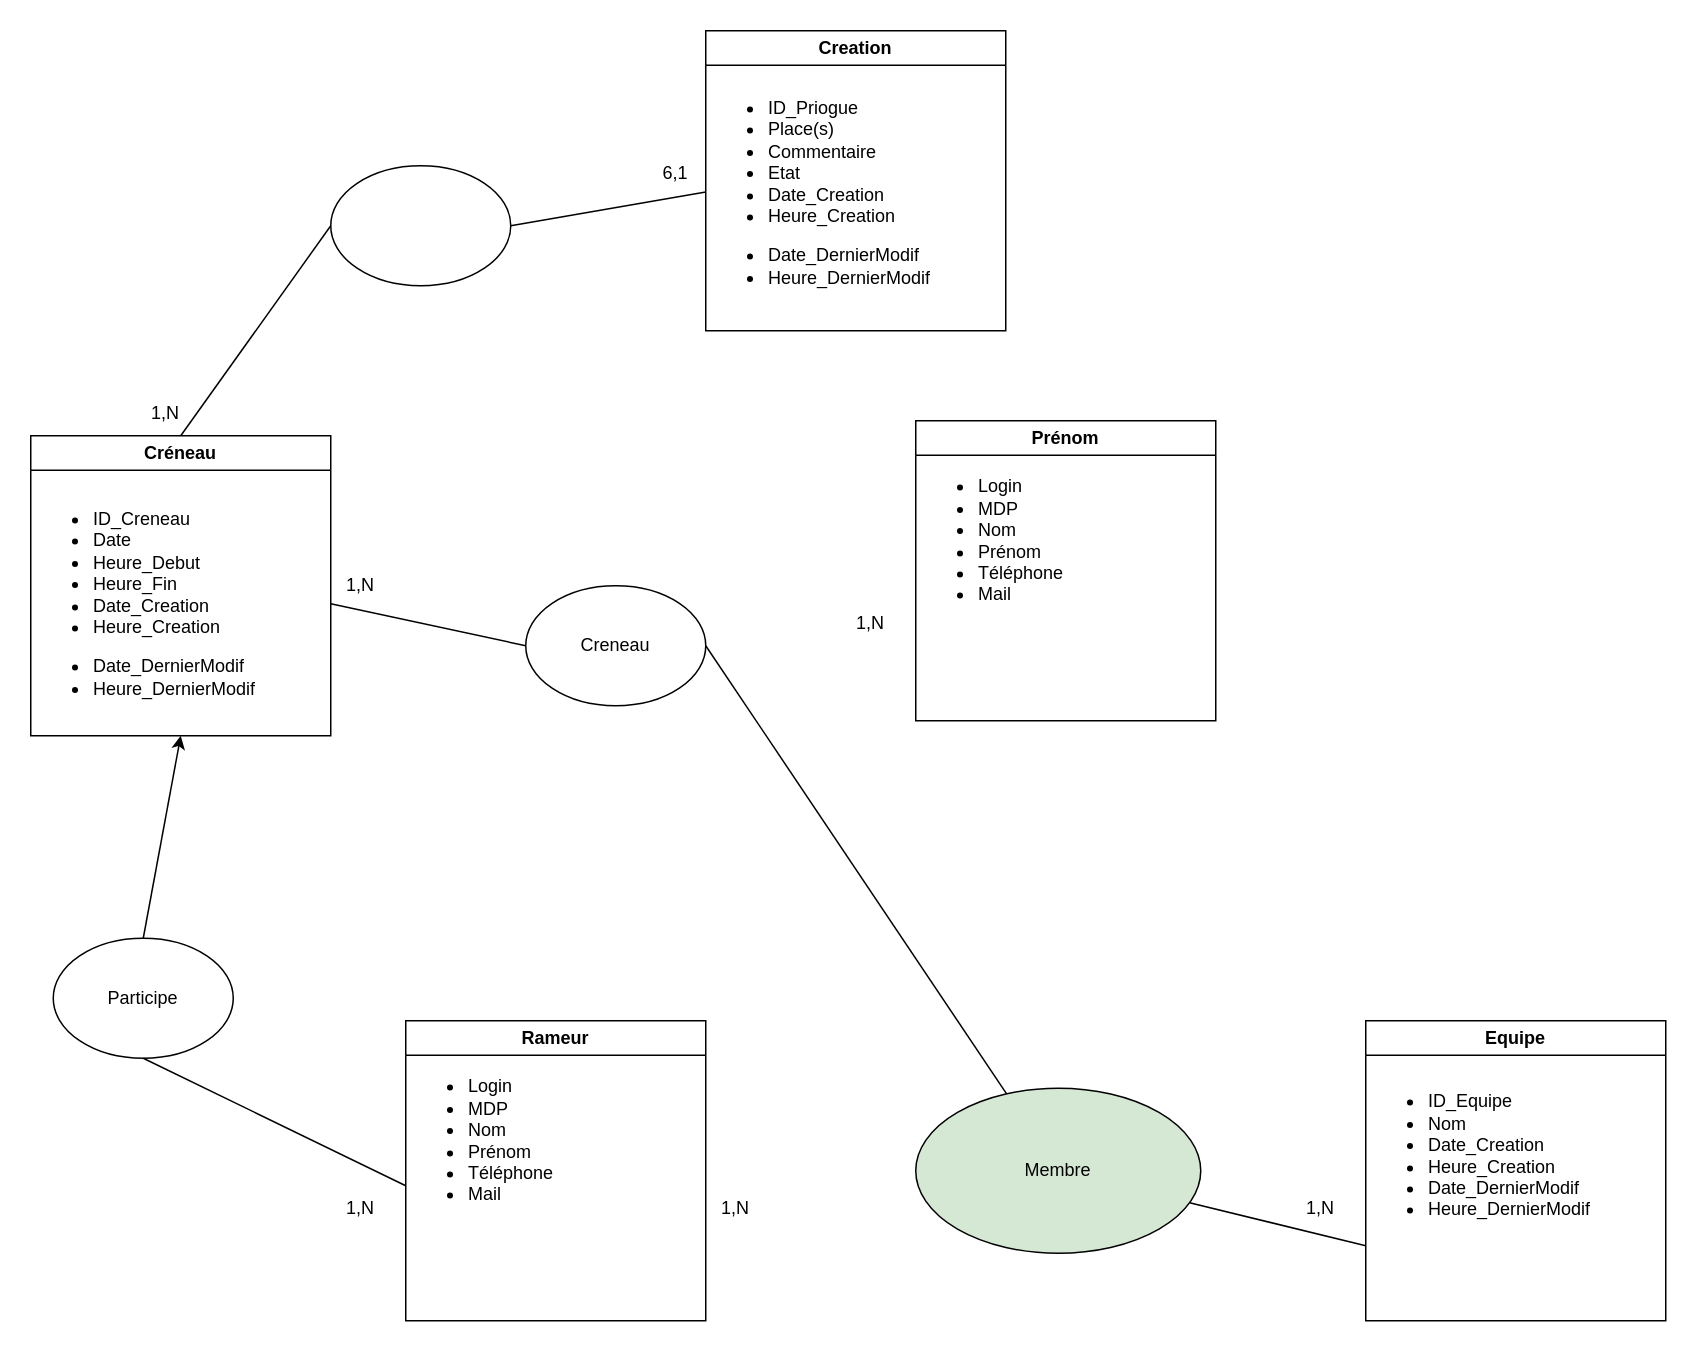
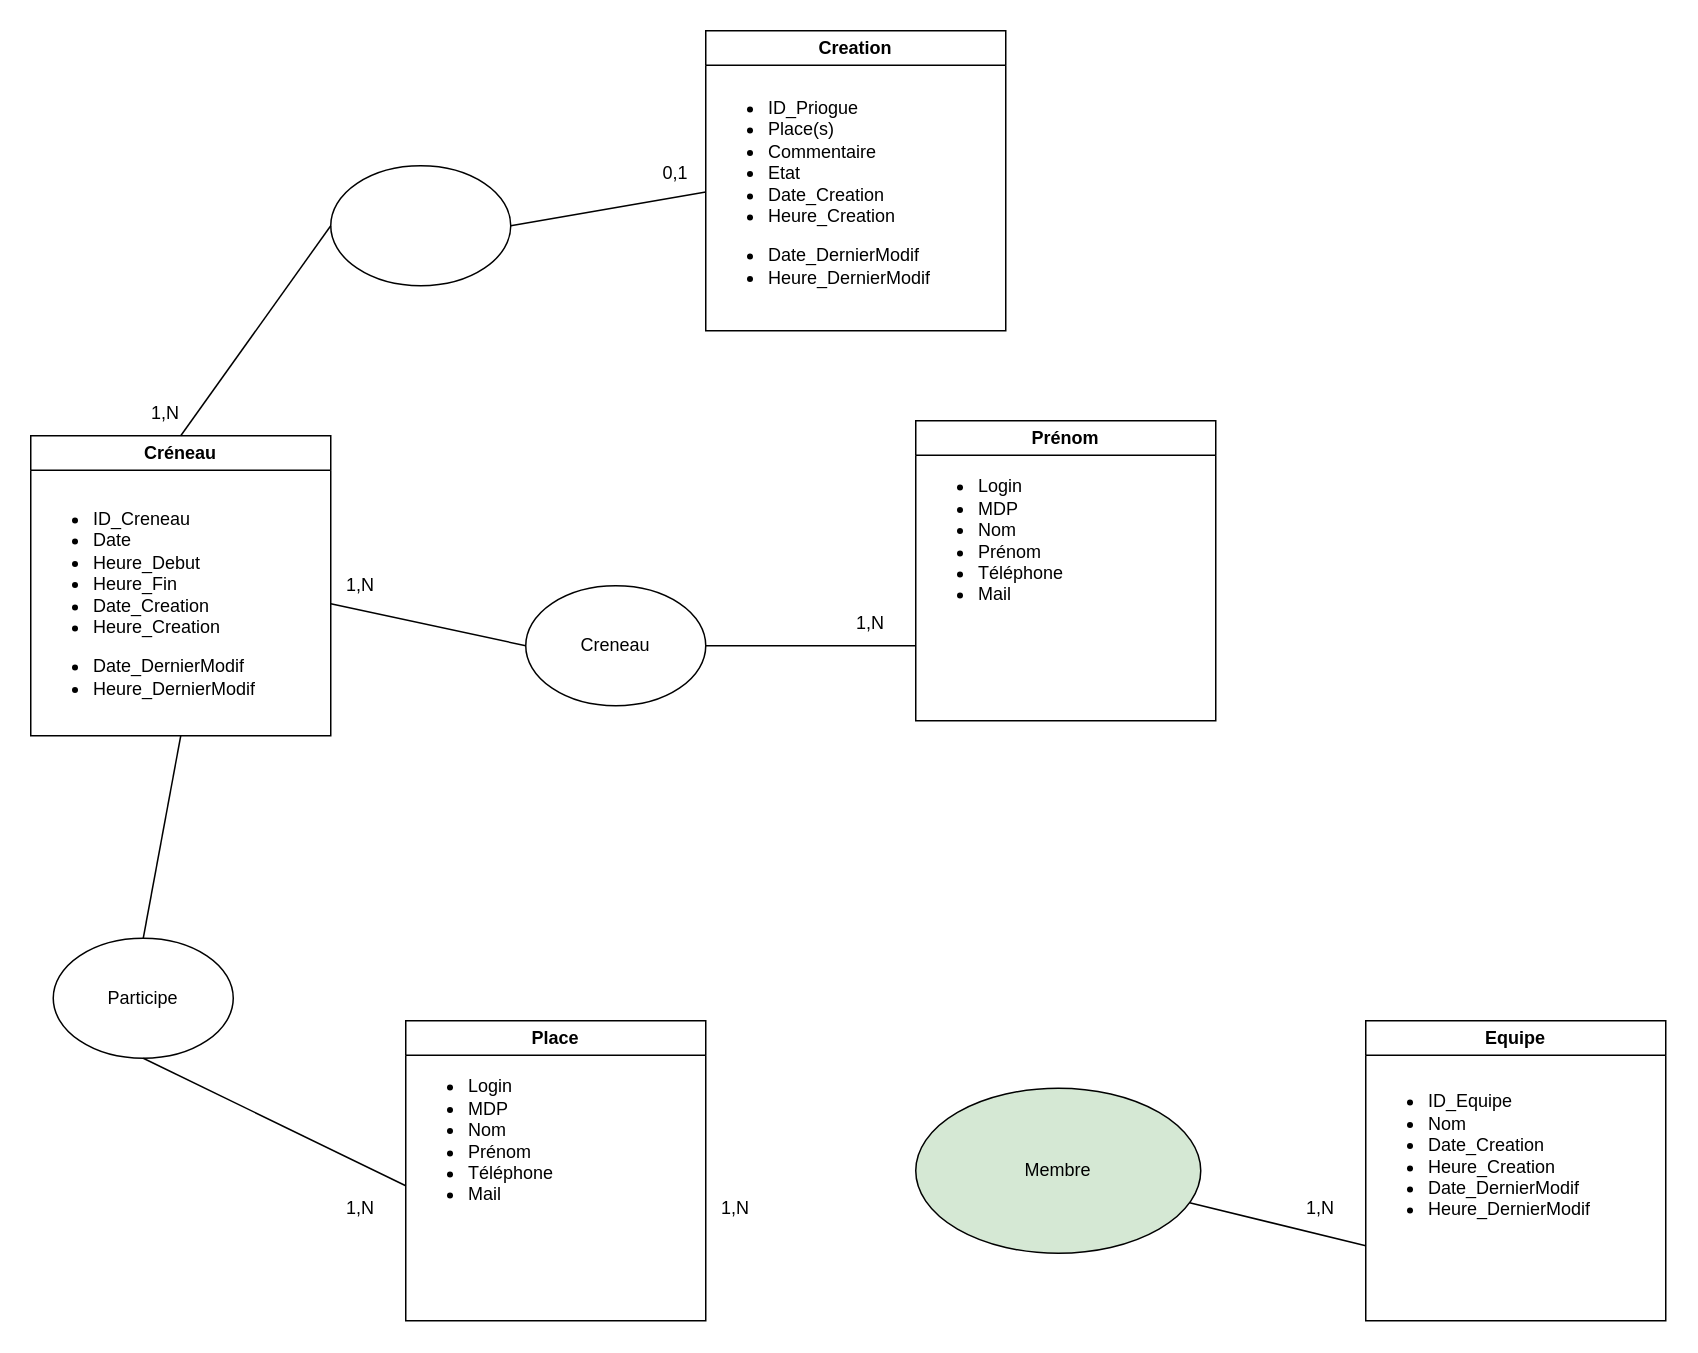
- <mxCell id="20" value="6,1" style="text;html=1;strokeColor=none;fillColor=none;align=center;verticalAlign=middle;whiteSpace=wrap;rounded=0;" vertex="1" parent="1"><mxGeometry x="420" y="100" width="60" height="30" as="geometry" /></mxCell>
+ <mxCell id="20" value="0,1" style="text;html=1;strokeColor=none;fillColor=none;align=center;verticalAlign=middle;whiteSpace=wrap;rounded=0;" vertex="1" parent="1"><mxGeometry x="420" y="100" width="60" height="30" as="geometry" /></mxCell>
- <mxCell id="22" value="" style="endArrow=classic;html=1;rounded=0;entryX=0.5;entryY=1;entryDx=0;entryDy=0;exitX=0.5;exitY=0;exitDx=0;exitDy=0;" edge="1" parent="1" source="21" target="6"><mxGeometry width="50" height="50" relative="1" as="geometry"><mxPoint x="-10" y="630" as="sourcePoint" /><mxPoint x="100" y="520" as="targetPoint" /></mxGeometry></mxCell>
+ <mxCell id="22" value="" style="endArrow=none;html=1;rounded=0;entryX=0.5;entryY=1;entryDx=0;entryDy=0;exitX=0.5;exitY=0;exitDx=0;exitDy=0;" edge="1" parent="1" source="21" target="6"><mxGeometry width="50" height="50" relative="1" as="geometry"><mxPoint x="-10" y="630" as="sourcePoint" /><mxPoint x="100" y="520" as="targetPoint" /></mxGeometry></mxCell>
- <mxCell id="26" value="" style="endArrow=none;html=1;rounded=0;exitX=1;exitY=0.5;exitDx=0;exitDy=0;" edge="1" parent="1" source="25" target="12"><mxGeometry width="50" height="50" relative="1" as="geometry"><mxPoint x="580" y="430" as="sourcePoint" /><mxPoint x="630" y="380" as="targetPoint" /></mxGeometry></mxCell>
+ <mxCell id="26" value="" style="endArrow=none;html=1;rounded=0;exitX=1;exitY=0.5;exitDx=0;exitDy=0;entryX=0;entryY=0.75;entryDx=0;entryDy=0;" edge="1" parent="1" source="25" target="4"><mxGeometry width="50" height="50" relative="1" as="geometry"><mxPoint x="580" y="430" as="sourcePoint" /><mxPoint x="630" y="380" as="targetPoint" /></mxGeometry></mxCell>
- <mxCell id="2" value="Rameur" style="swimlane;whiteSpace=wrap;html=1;" parent="1" vertex="1"><mxGeometry x="270" y="680" width="200" height="200" as="geometry" /></mxCell>
+ <mxCell id="2" value="Place" style="swimlane;whiteSpace=wrap;html=1;" parent="1" vertex="1"><mxGeometry x="270" y="680" width="200" height="200" as="geometry" /></mxCell>
